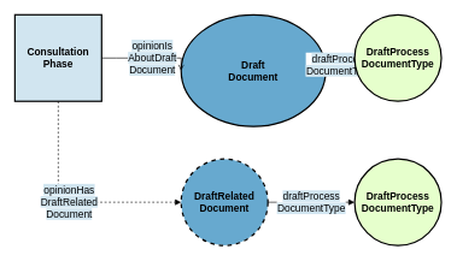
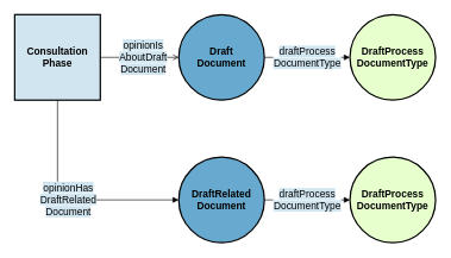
- <mxCell id="5" value="&lt;b&gt;Draft&lt;br&gt;Document&lt;br&gt;&lt;/b&gt;" style="ellipse;whiteSpace=wrap;html=1;rounded=0;shadow=0;glass=0;comic=0;strokeColor=#000000;strokeWidth=2;fillColor=#67A9CF;gradientColor=none;fontSize=14;fontColor=#000000;align=center;" parent="1" vertex="1"><mxGeometry x="250" y="20" width="200" height="155" as="geometry" /></mxCell>
+ <mxCell id="5" value="&lt;b&gt;Draft&lt;br&gt;Document&lt;br&gt;&lt;/b&gt;" style="ellipse;whiteSpace=wrap;html=1;rounded=0;shadow=0;glass=0;comic=0;strokeColor=#000000;strokeWidth=2;fillColor=#67A9CF;gradientColor=none;fontSize=14;fontColor=#000000;align=center;" parent="1" vertex="1"><mxGeometry x="250" y="20" width="120" height="120" as="geometry" /></mxCell>
- <mxCell id="3" value="&lt;span style=&quot;background-color: rgb(209, 229, 240);&quot;&gt;opinionHas&lt;br&gt;DraftRelated&lt;br&gt;Document&lt;/span&gt;" style="endArrow=block;html=1;strokeColor=#000000;fontSize=14;fontColor=#000000;endFill=1;entryX=0;entryY=0.5;entryDx=0;entryDy=0;exitX=0.5;exitY=1;exitDx=0;exitDy=0;edgeStyle=orthogonalEdgeStyle;rounded=0;dashed=1;" parent="1" source="2" target="4" edge="1"><mxGeometry width="50" height="50" relative="1" as="geometry"><mxPoint x="-30" y="-240" as="sourcePoint" /><mxPoint x="280" y="70" as="targetPoint" /><mxPoint as="offset" /></mxGeometry></mxCell>
+ <mxCell id="3" value="&lt;span style=&quot;background-color: rgb(209, 229, 240);&quot;&gt;opinionHas&lt;br&gt;DraftRelated&lt;br&gt;Document&lt;/span&gt;" style="endArrow=block;html=1;strokeColor=#000000;fontSize=14;fontColor=#000000;endFill=1;entryX=0;entryY=0.5;entryDx=0;entryDy=0;exitX=0.5;exitY=1;exitDx=0;exitDy=0;edgeStyle=orthogonalEdgeStyle;rounded=0;" parent="1" source="2" target="4" edge="1"><mxGeometry width="50" height="50" relative="1" as="geometry"><mxPoint x="-30" y="-240" as="sourcePoint" /><mxPoint x="280" y="70" as="targetPoint" /><mxPoint as="offset" /></mxGeometry></mxCell>
- <mxCell id="4" value="&lt;b&gt;DraftRelated&lt;br&gt;Document&lt;br&gt;&lt;/b&gt;" style="ellipse;whiteSpace=wrap;html=1;rounded=0;shadow=0;glass=0;comic=0;strokeColor=#000000;strokeWidth=2;fillColor=#67A9CF;gradientColor=none;fontSize=14;fontColor=#000000;align=center;dashed=1;" parent="1" vertex="1"><mxGeometry x="250" y="220" width="120" height="120" as="geometry" /></mxCell>
+ <mxCell id="4" value="&lt;b&gt;DraftRelated&lt;br&gt;Document&lt;br&gt;&lt;/b&gt;" style="ellipse;whiteSpace=wrap;html=1;rounded=0;shadow=0;glass=0;comic=0;strokeColor=#000000;strokeWidth=2;fillColor=#67A9CF;gradientColor=none;fontSize=14;fontColor=#000000;align=center;" parent="1" vertex="1"><mxGeometry x="250" y="220" width="120" height="120" as="geometry" /></mxCell>
